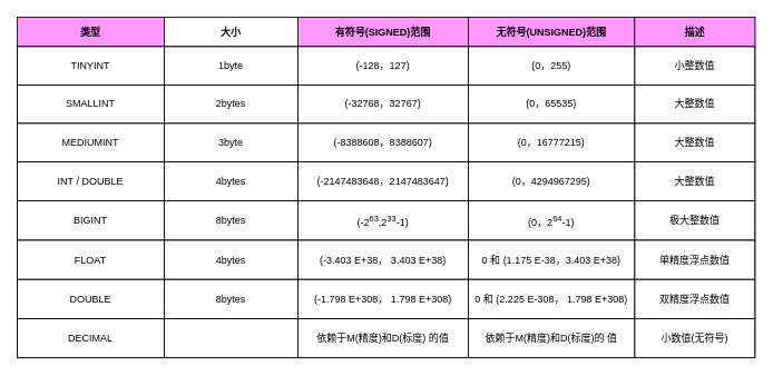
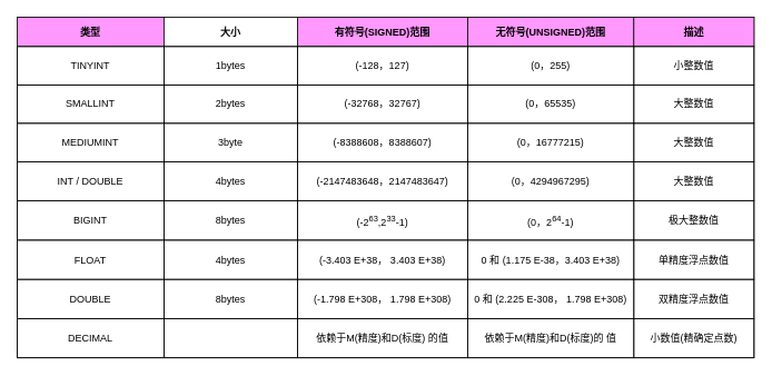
- <mxCell id="11" value="1byte" style="connectable=0;recursiveResize=0;strokeColor=inherit;fillColor=none;align=center;whiteSpace=wrap;html=1;" vertex="1" parent="9"><mxGeometry x="176" width="160" height="46" as="geometry"><mxRectangle width="160" height="46" as="alternateBounds" /></mxGeometry></mxCell>
+ <mxCell id="11" value="1bytes" style="connectable=0;recursiveResize=0;strokeColor=inherit;fillColor=none;align=center;whiteSpace=wrap;html=1;" vertex="1" parent="9"><mxGeometry x="176" width="160" height="46" as="geometry"><mxRectangle width="160" height="46" as="alternateBounds" /></mxGeometry></mxCell>
- <mxCell id="56" value="小数值(无符号)" style="connectable=0;recursiveResize=0;strokeColor=inherit;fillColor=none;align=center;whiteSpace=wrap;html=1;" vertex="1" parent="51"><mxGeometry x="739" width="144" height="47" as="geometry"><mxRectangle width="144" height="47" as="alternateBounds" /></mxGeometry></mxCell>
+ <mxCell id="56" value="小数值(精确定点数)" style="connectable=0;recursiveResize=0;strokeColor=inherit;fillColor=none;align=center;whiteSpace=wrap;html=1;" vertex="1" parent="51"><mxGeometry x="739" width="144" height="47" as="geometry"><mxRectangle width="144" height="47" as="alternateBounds" /></mxGeometry></mxCell>
